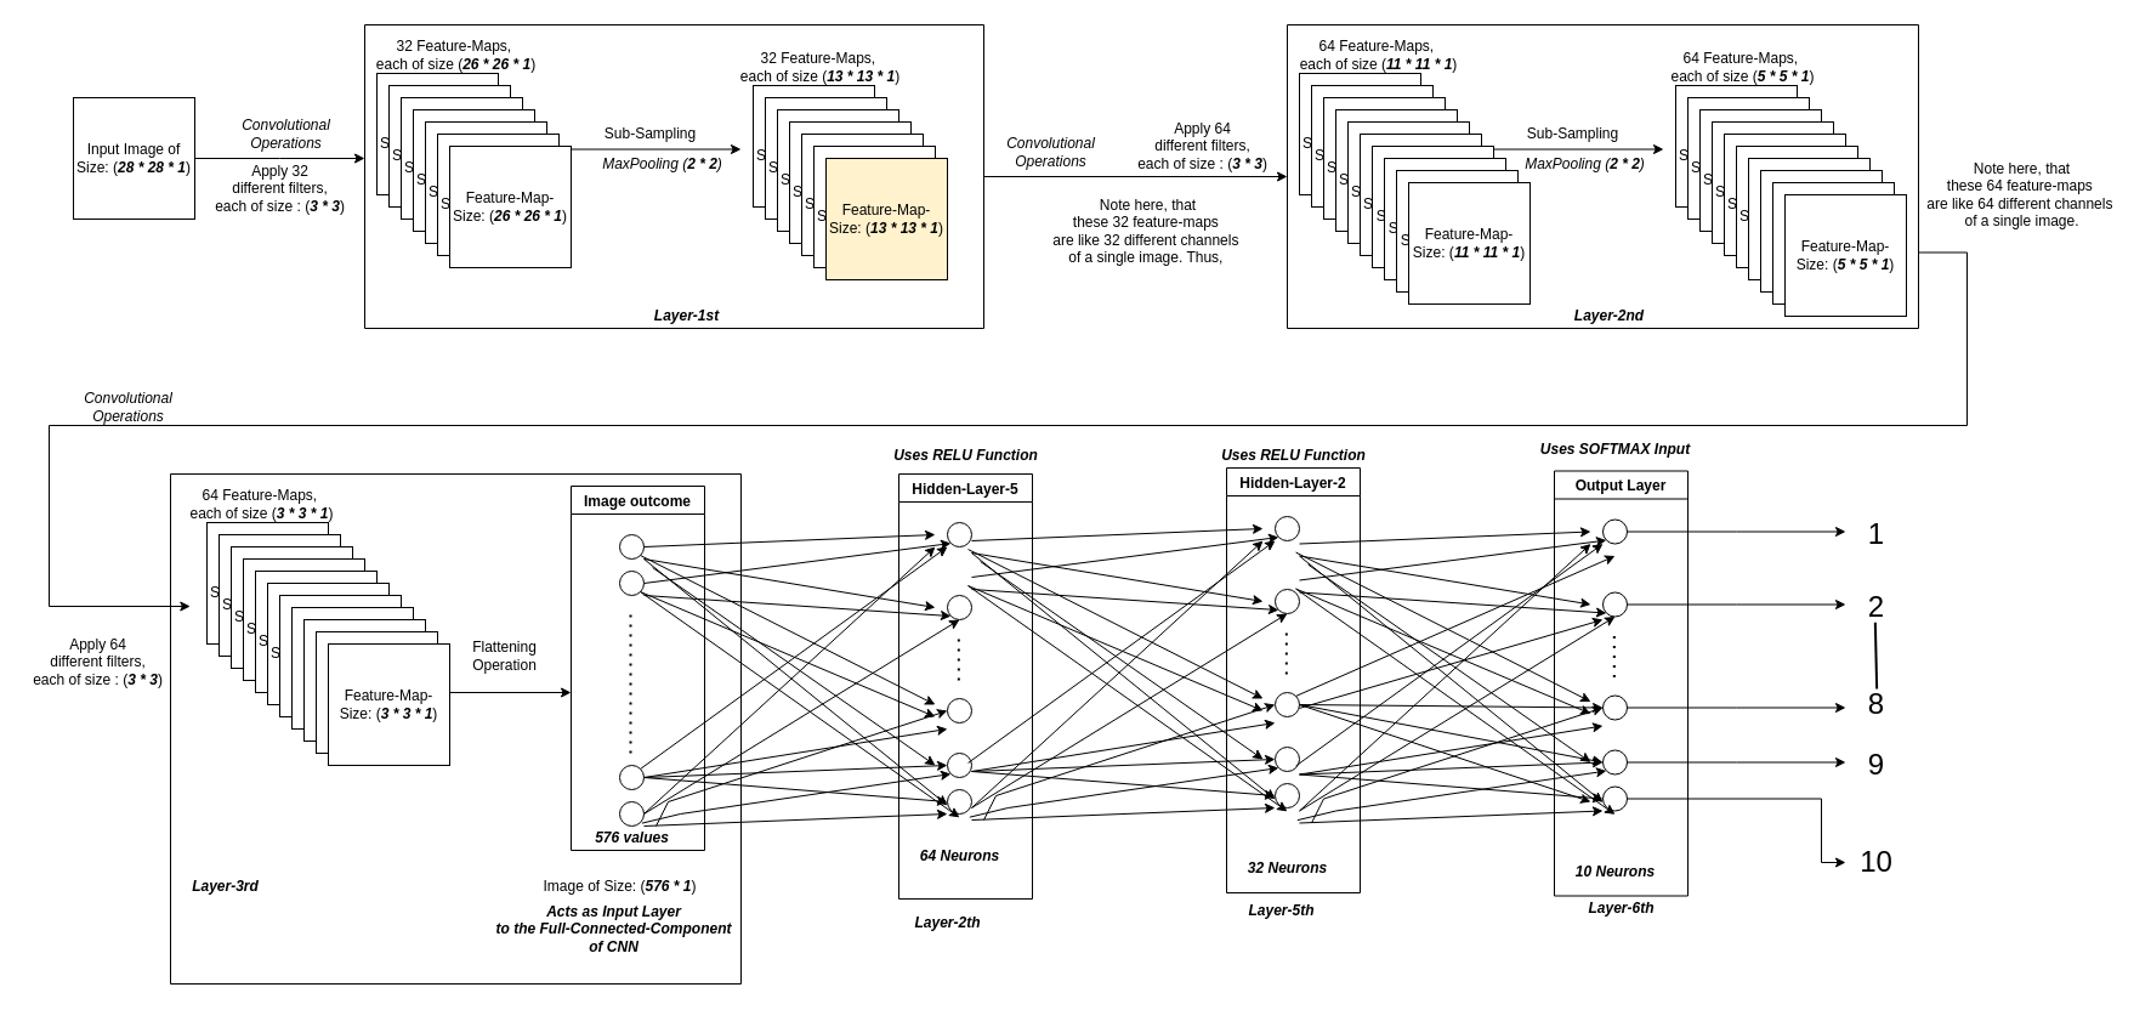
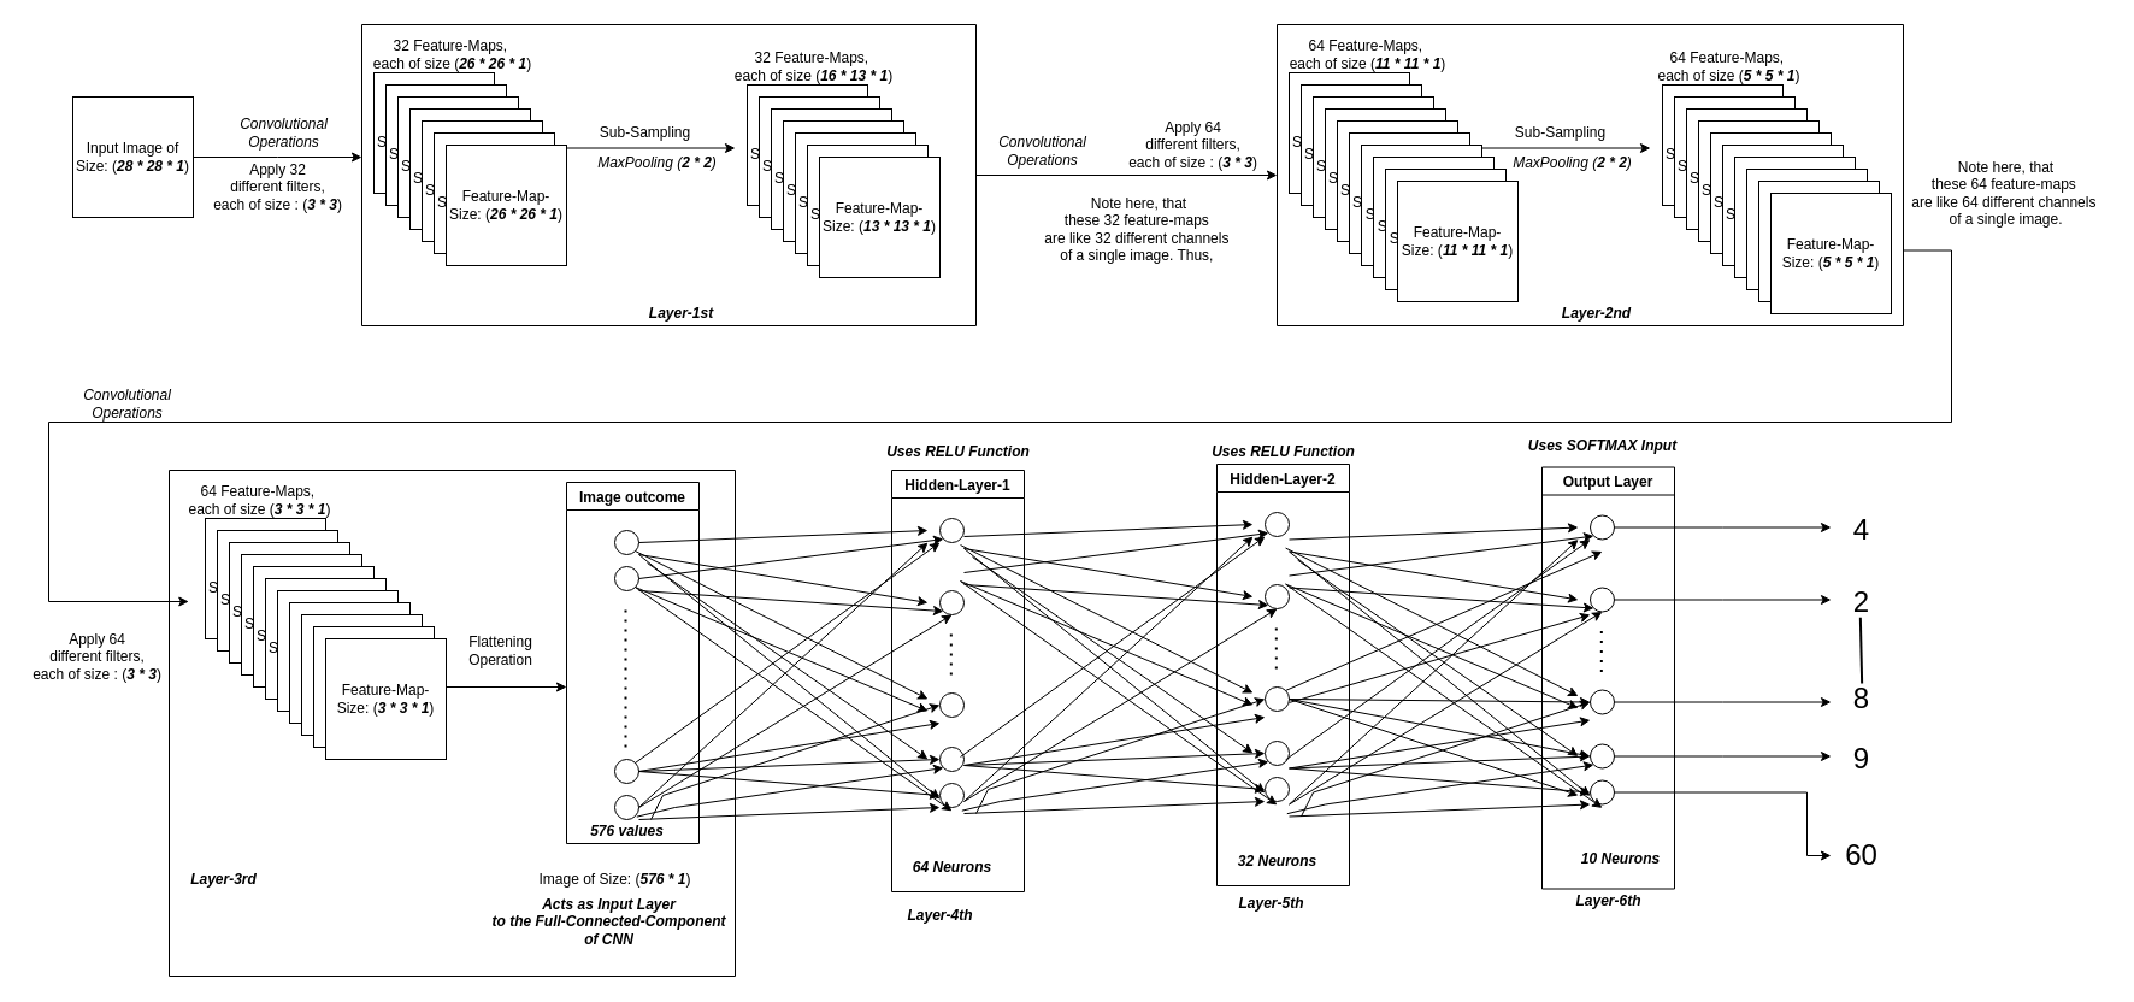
- <mxCell id="21" value="32 Feature-Maps,&amp;nbsp;&lt;br&gt;each of size (&lt;b&gt;&lt;i&gt;13 * 13 * 1&lt;/i&gt;&lt;/b&gt;)" style="text;html=1;align=center;verticalAlign=middle;resizable=0;points=[];autosize=1;strokeColor=none;fillColor=none;" vertex="1" parent="1"><mxGeometry x="600" y="40" width="150" height="30" as="geometry" /></mxCell>
+ <mxCell id="21" value="32 Feature-Maps,&amp;nbsp;&lt;br&gt;each of size (&lt;b&gt;&lt;i&gt;16 * 13 * 1&lt;/i&gt;&lt;/b&gt;)" style="text;html=1;align=center;verticalAlign=middle;resizable=0;points=[];autosize=1;strokeColor=none;fillColor=none;" vertex="1" parent="1"><mxGeometry x="600" y="40" width="150" height="30" as="geometry" /></mxCell>
- <mxCell id="20" value="Feature-Map-Size: (&lt;b&gt;&lt;i&gt;13 * 13 * 1&lt;/i&gt;&lt;/b&gt;)" style="whiteSpace=wrap;html=1;aspect=fixed;fillColor=#fff2cc;" vertex="1" parent="1"><mxGeometry x="680" y="130" width="100" height="100" as="geometry" /></mxCell>
+ <mxCell id="20" value="Feature-Map-Size: (&lt;b&gt;&lt;i&gt;13 * 13 * 1&lt;/i&gt;&lt;/b&gt;)" style="whiteSpace=wrap;html=1;aspect=fixed;" vertex="1" parent="1"><mxGeometry x="680" y="130" width="100" height="100" as="geometry" /></mxCell>
- <mxCell id="86" value="Hidden-Layer-5" style="swimlane;" vertex="1" parent="1"><mxGeometry x="740" y="390" width="110" height="350" as="geometry" /></mxCell>
+ <mxCell id="86" value="Hidden-Layer-1" style="swimlane;" vertex="1" parent="1"><mxGeometry x="740" y="390" width="110" height="350" as="geometry" /></mxCell>
- <mxCell id="178" value="&lt;font style=&quot;font-size: 24px&quot;&gt;1&lt;/font&gt;" style="text;html=1;align=center;verticalAlign=middle;resizable=0;points=[];autosize=1;strokeColor=none;fillColor=none;" vertex="1" parent="1"><mxGeometry x="1530" y="430" width="30" height="20" as="geometry" /></mxCell>
+ <mxCell id="178" value="&lt;font style=&quot;font-size: 24px&quot;&gt;4&lt;/font&gt;" style="text;html=1;align=center;verticalAlign=middle;resizable=0;points=[];autosize=1;strokeColor=none;fillColor=none;" vertex="1" parent="1"><mxGeometry x="1530" y="430" width="30" height="20" as="geometry" /></mxCell>
- <mxCell id="92" value="&lt;b&gt;&lt;i&gt;64 Neurons&lt;/i&gt;&lt;/b&gt;" style="text;html=1;align=center;verticalAlign=middle;resizable=0;points=[];autosize=1;strokeColor=none;fillColor=none;" vertex="1" parent="86"><mxGeometry x="10" y="305" width="80" height="20" as="geometry" /></mxCell>
+ <mxCell id="92" value="&lt;b&gt;&lt;i&gt;64 Neurons&lt;/i&gt;&lt;/b&gt;" style="text;html=1;align=center;verticalAlign=middle;resizable=0;points=[];autosize=1;strokeColor=none;fillColor=none;" vertex="1" parent="86"><mxGeometry x="10" y="320" width="80" height="20" as="geometry" /></mxCell>
- <mxCell id="182" value="&lt;font style=&quot;font-size: 24px&quot;&gt;10&lt;/font&gt;" style="text;html=1;align=center;verticalAlign=middle;resizable=0;points=[];autosize=1;strokeColor=none;fillColor=none;" vertex="1" parent="1"><mxGeometry x="1525" y="700" width="40" height="20" as="geometry" /></mxCell>
+ <mxCell id="182" value="&lt;font style=&quot;font-size: 24px&quot;&gt;60&lt;/font&gt;" style="text;html=1;align=center;verticalAlign=middle;resizable=0;points=[];autosize=1;strokeColor=none;fillColor=none;" vertex="1" parent="1"><mxGeometry x="1525" y="700" width="40" height="20" as="geometry" /></mxCell>
- <mxCell id="146" value="&lt;b&gt;&lt;i&gt;10 Neurons&lt;/i&gt;&lt;/b&gt;" style="text;html=1;align=center;verticalAlign=middle;resizable=0;points=[];autosize=1;strokeColor=none;fillColor=none;" vertex="1" parent="140"><mxGeometry x="10" y="320" width="80" height="20" as="geometry" /></mxCell>
+ <mxCell id="146" value="&lt;b&gt;&lt;i&gt;10 Neurons&lt;/i&gt;&lt;/b&gt;" style="text;html=1;align=center;verticalAlign=middle;resizable=0;points=[];autosize=1;strokeColor=none;fillColor=none;" vertex="1" parent="140"><mxGeometry x="25" y="315" width="80" height="20" as="geometry" /></mxCell>
- <mxCell id="184" value="&lt;b&gt;&lt;i&gt;Layer-2th&lt;/i&gt;&lt;/b&gt;" style="text;html=1;align=center;verticalAlign=middle;resizable=0;points=[];autosize=1;strokeColor=none;fillColor=none;" vertex="1" parent="1"><mxGeometry x="745" y="750" width="70" height="20" as="geometry" /></mxCell>
+ <mxCell id="184" value="&lt;b&gt;&lt;i&gt;Layer-4th&lt;/i&gt;&lt;/b&gt;" style="text;html=1;align=center;verticalAlign=middle;resizable=0;points=[];autosize=1;strokeColor=none;fillColor=none;" vertex="1" parent="1"><mxGeometry x="745" y="750" width="70" height="20" as="geometry" /></mxCell>
